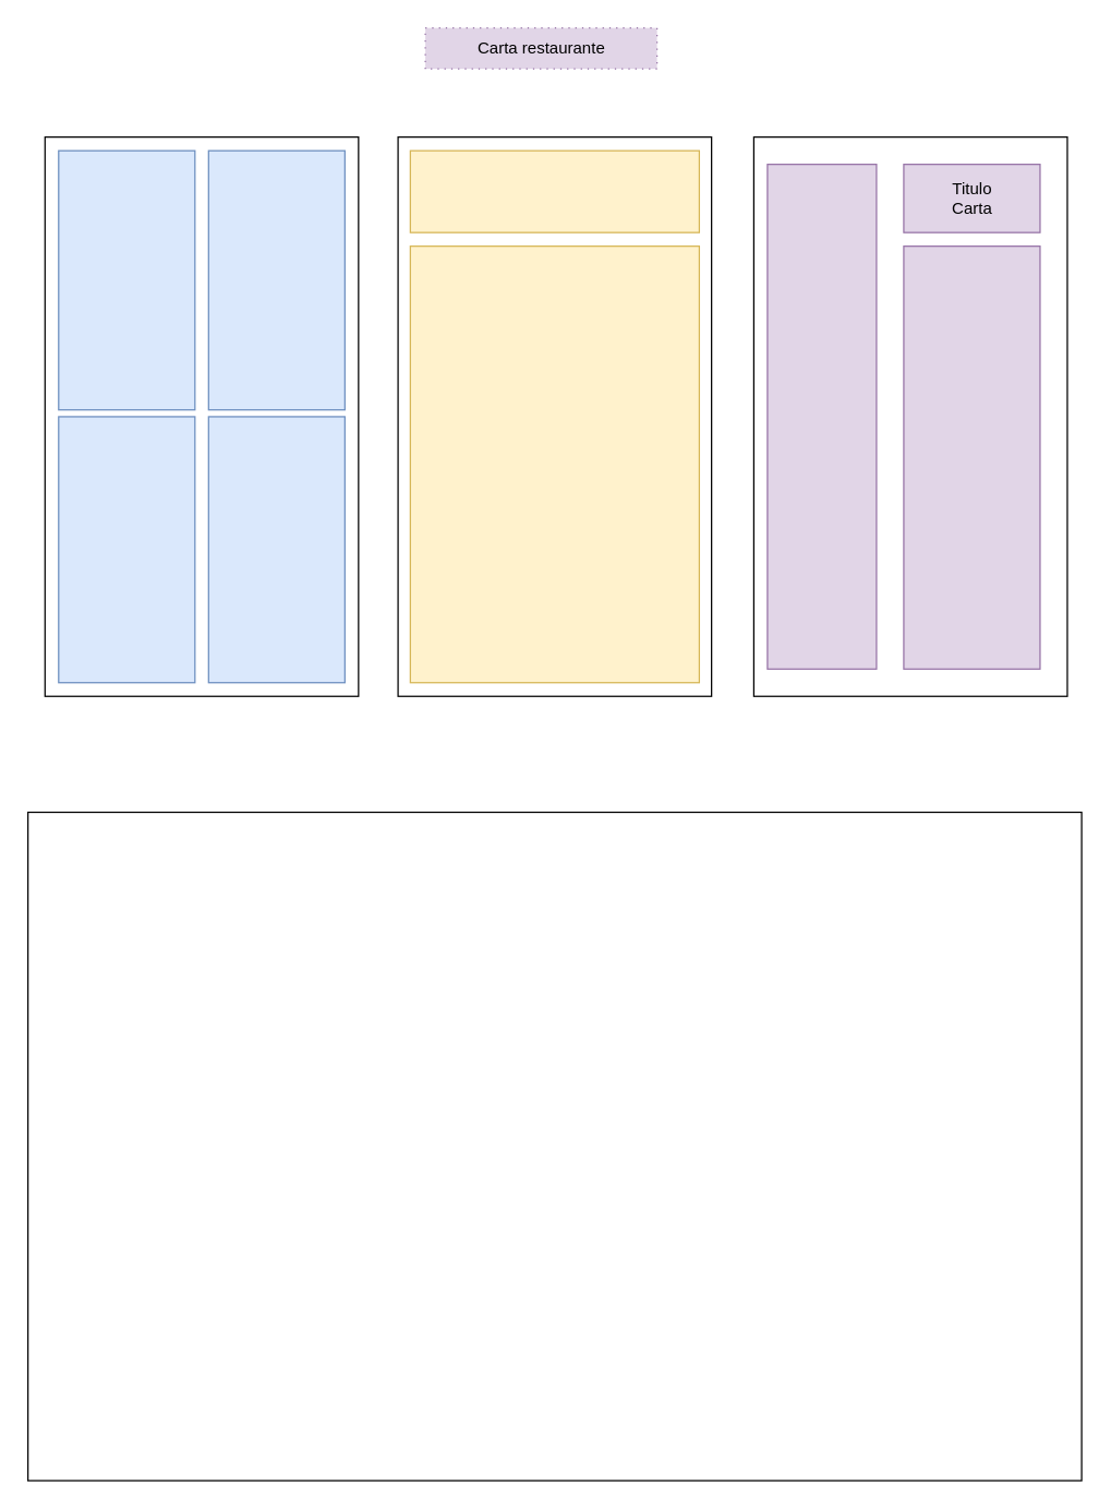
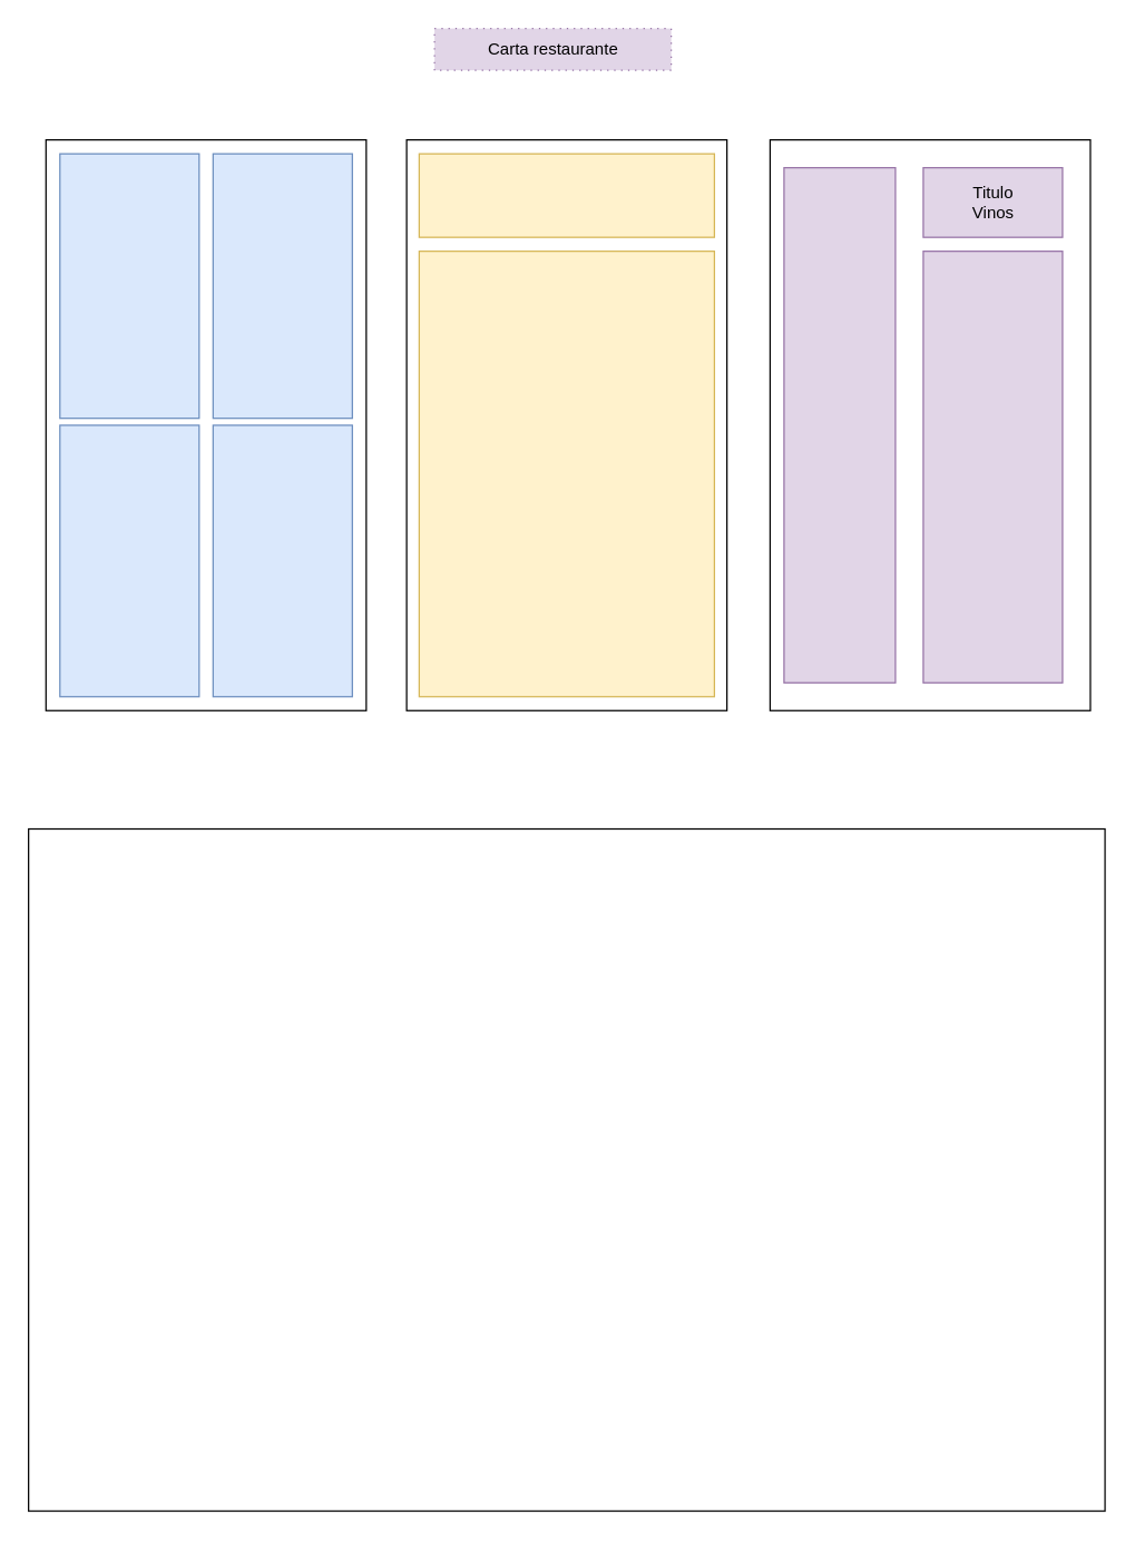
- <mxCell id="15" value="Titulo Carta" style="text;html=1;strokeColor=none;fillColor=none;align=center;verticalAlign=middle;whiteSpace=wrap;rounded=0;shadow=0;" parent="1" vertex="1"><mxGeometry x="682.5" y="130" width="60" height="30" as="geometry" /></mxCell>
+ <mxCell id="15" value="Titulo Vinos" style="text;html=1;strokeColor=none;fillColor=none;align=center;verticalAlign=middle;whiteSpace=wrap;rounded=0;shadow=0;" parent="1" vertex="1"><mxGeometry x="682.5" y="130" width="60" height="30" as="geometry" /></mxCell>
